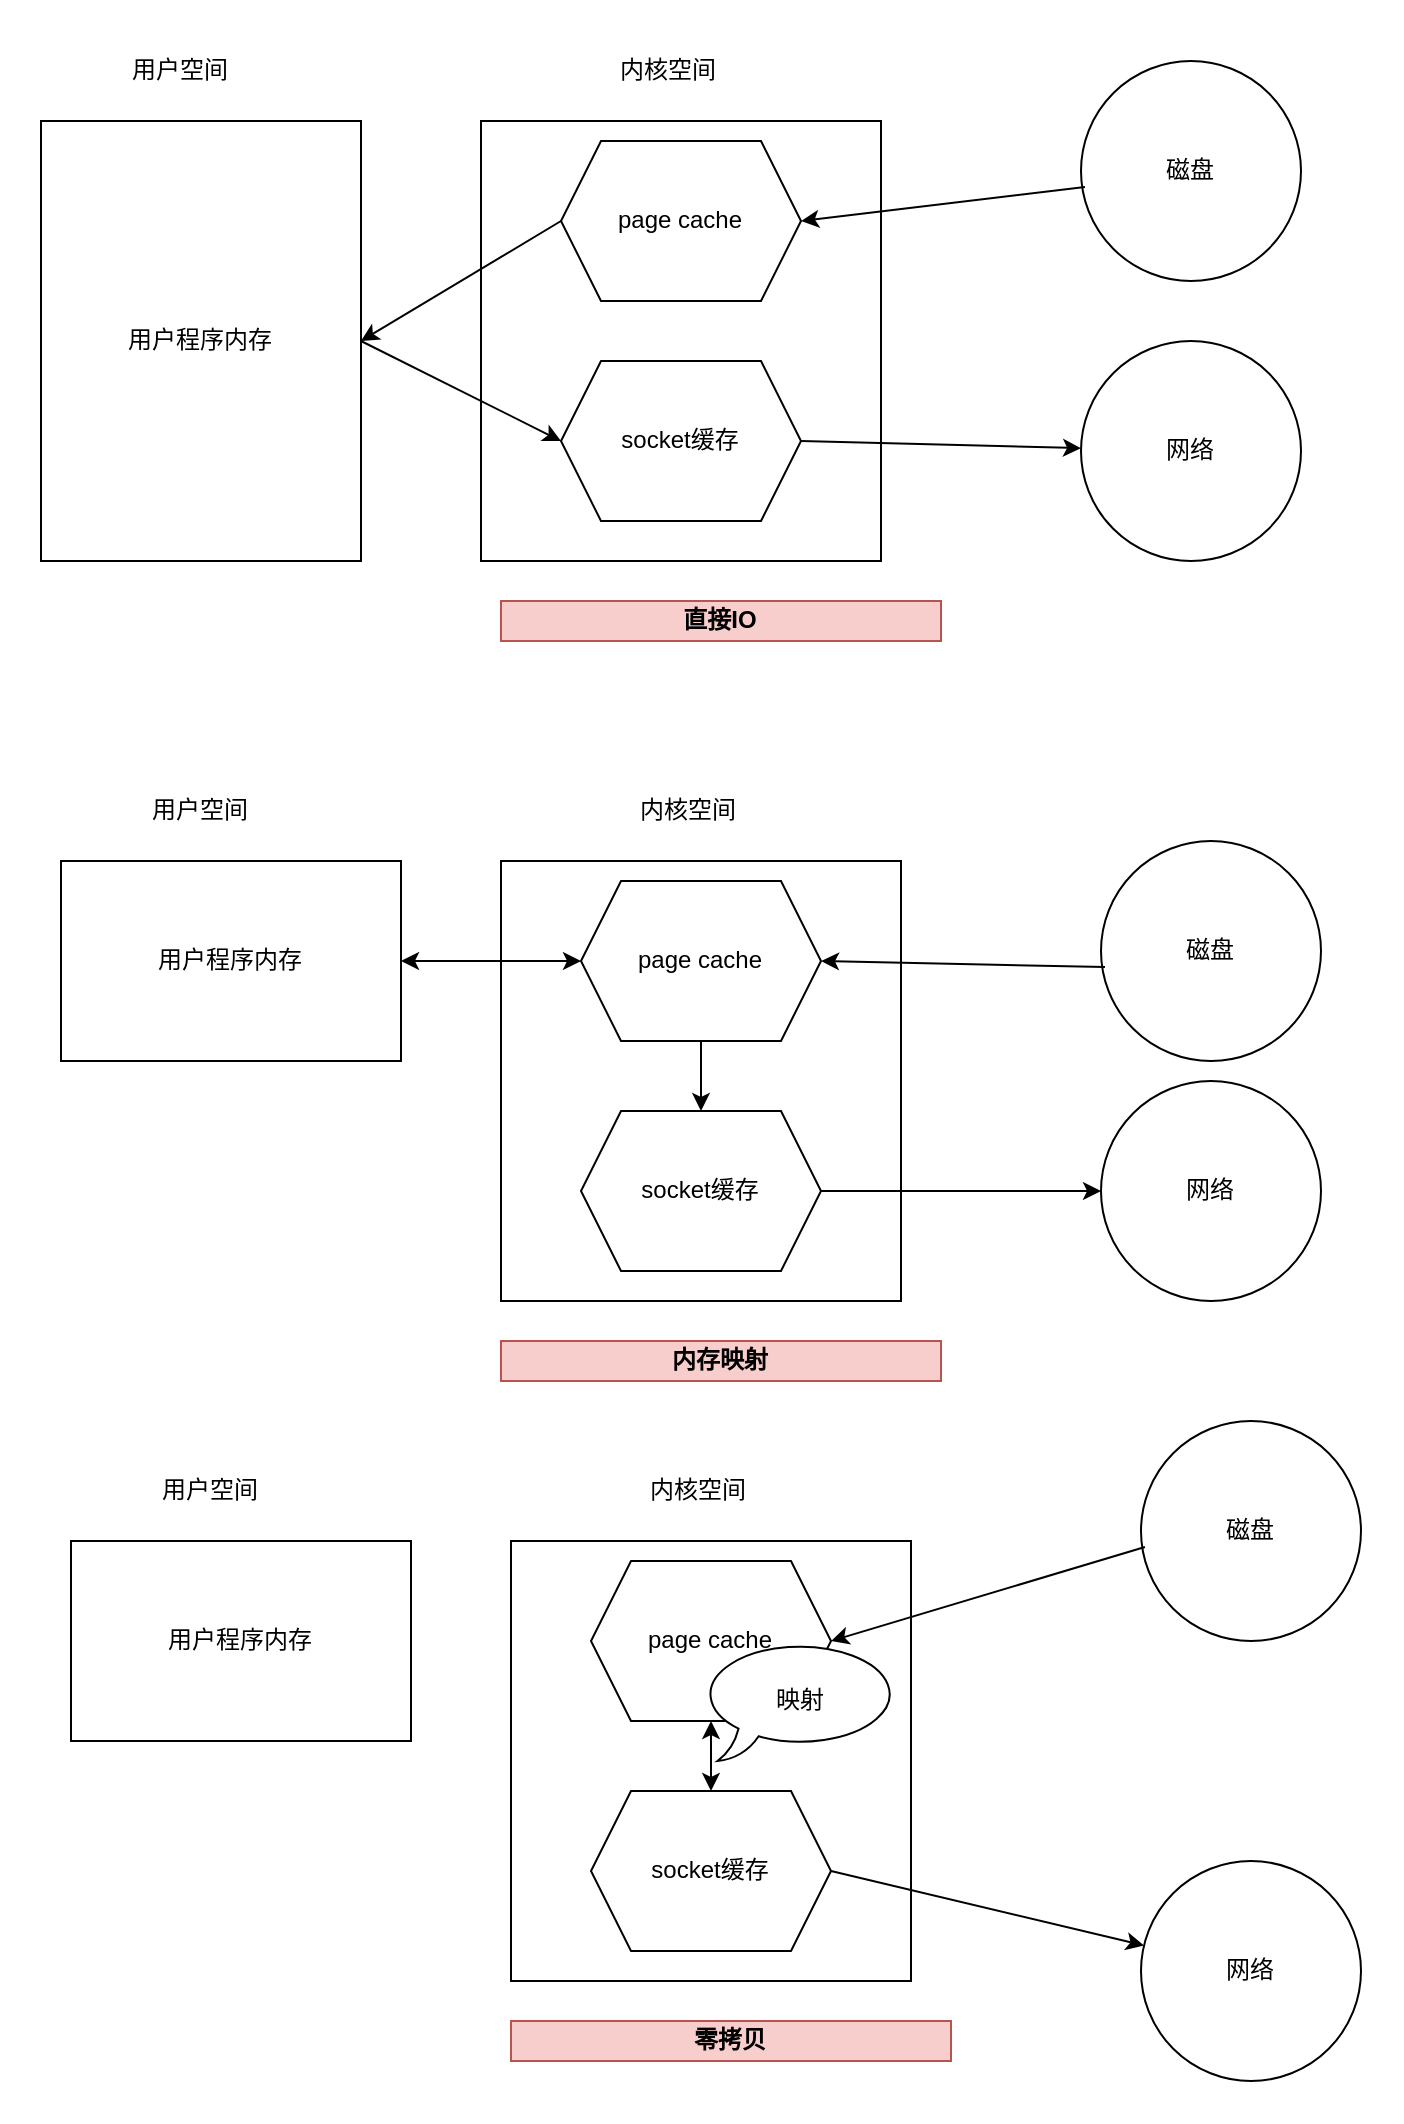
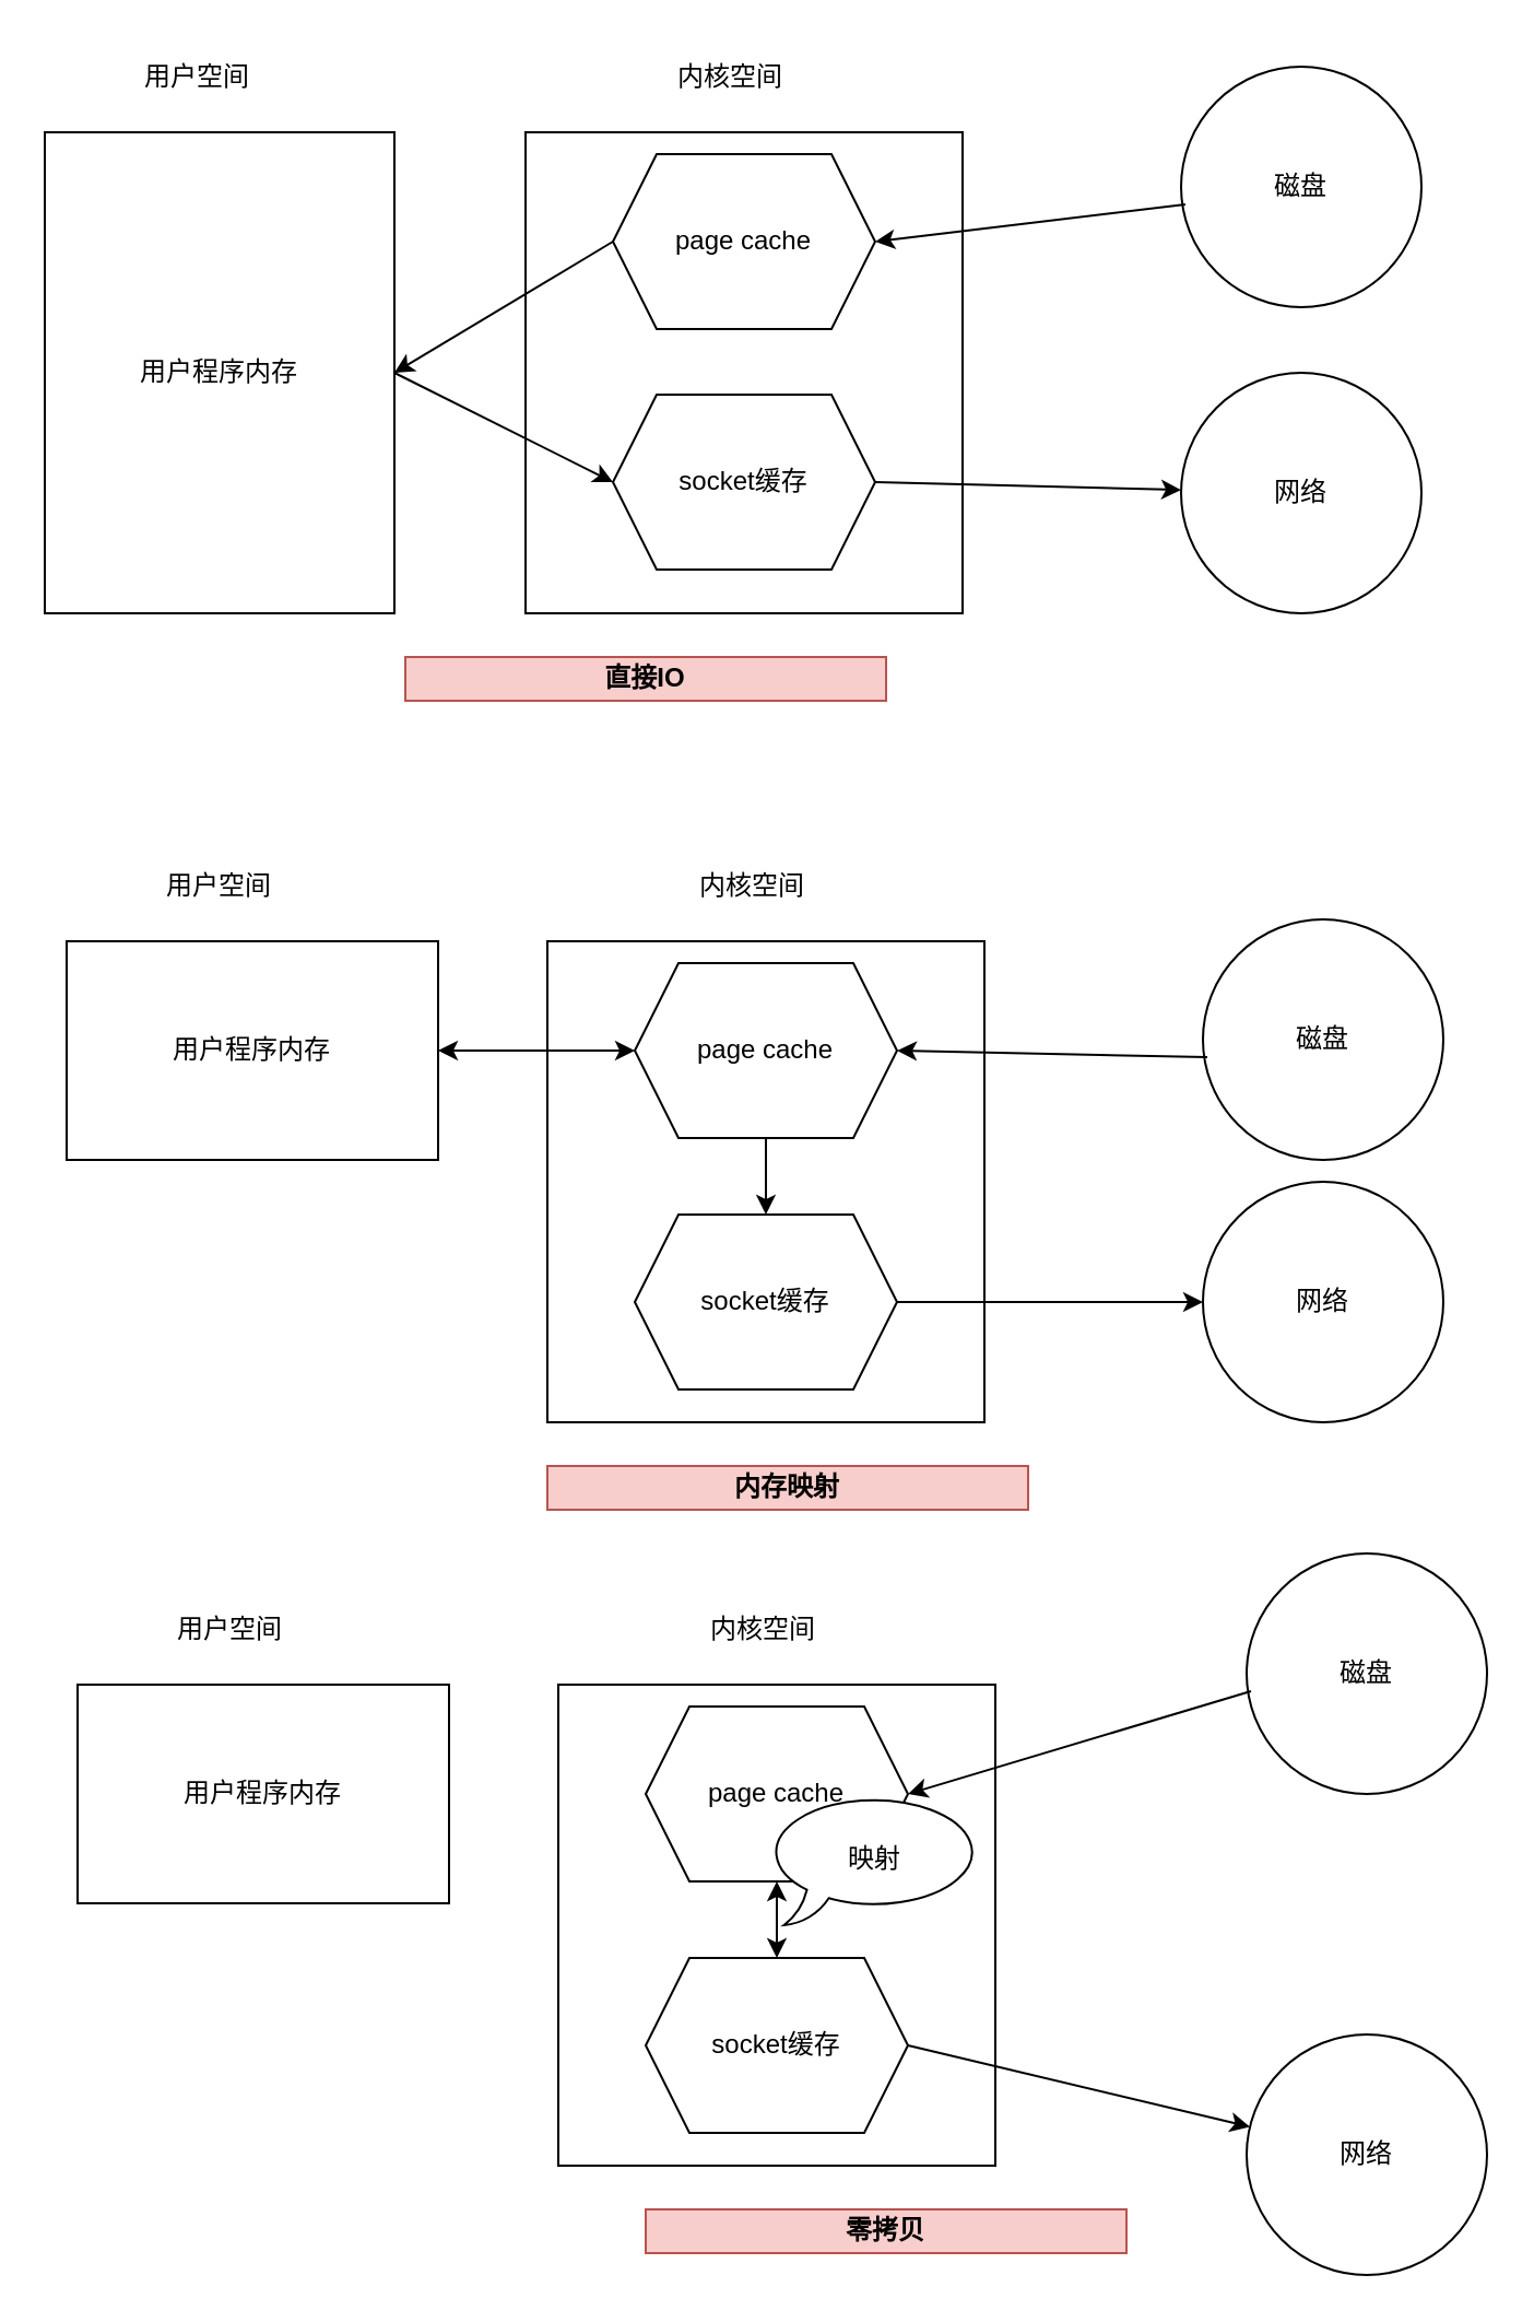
- <mxCell id="14" value="直接IO" style="text;html=1;strokeColor=#b85450;fillColor=#f8cecc;align=center;verticalAlign=middle;whiteSpace=wrap;rounded=0;fontStyle=1" vertex="1" parent="1"><mxGeometry x="250" y="300" width="220" height="20" as="geometry" /></mxCell>
+ <mxCell id="14" value="直接IO" style="text;html=1;strokeColor=#b85450;fillColor=#f8cecc;align=center;verticalAlign=middle;whiteSpace=wrap;rounded=0;fontStyle=1" vertex="1" parent="1"><mxGeometry x="185" y="300" width="220" height="20" as="geometry" /></mxCell>
- <mxCell id="38" value="零拷贝" style="text;html=1;strokeColor=#b85450;fillColor=#f8cecc;align=center;verticalAlign=middle;whiteSpace=wrap;rounded=0;fontStyle=1" vertex="1" parent="1"><mxGeometry x="255" y="1010" width="220" height="20" as="geometry" /></mxCell>
+ <mxCell id="38" value="零拷贝" style="text;html=1;strokeColor=#b85450;fillColor=#f8cecc;align=center;verticalAlign=middle;whiteSpace=wrap;rounded=0;fontStyle=1" vertex="1" parent="1"><mxGeometry x="295" y="1010" width="220" height="20" as="geometry" /></mxCell>
